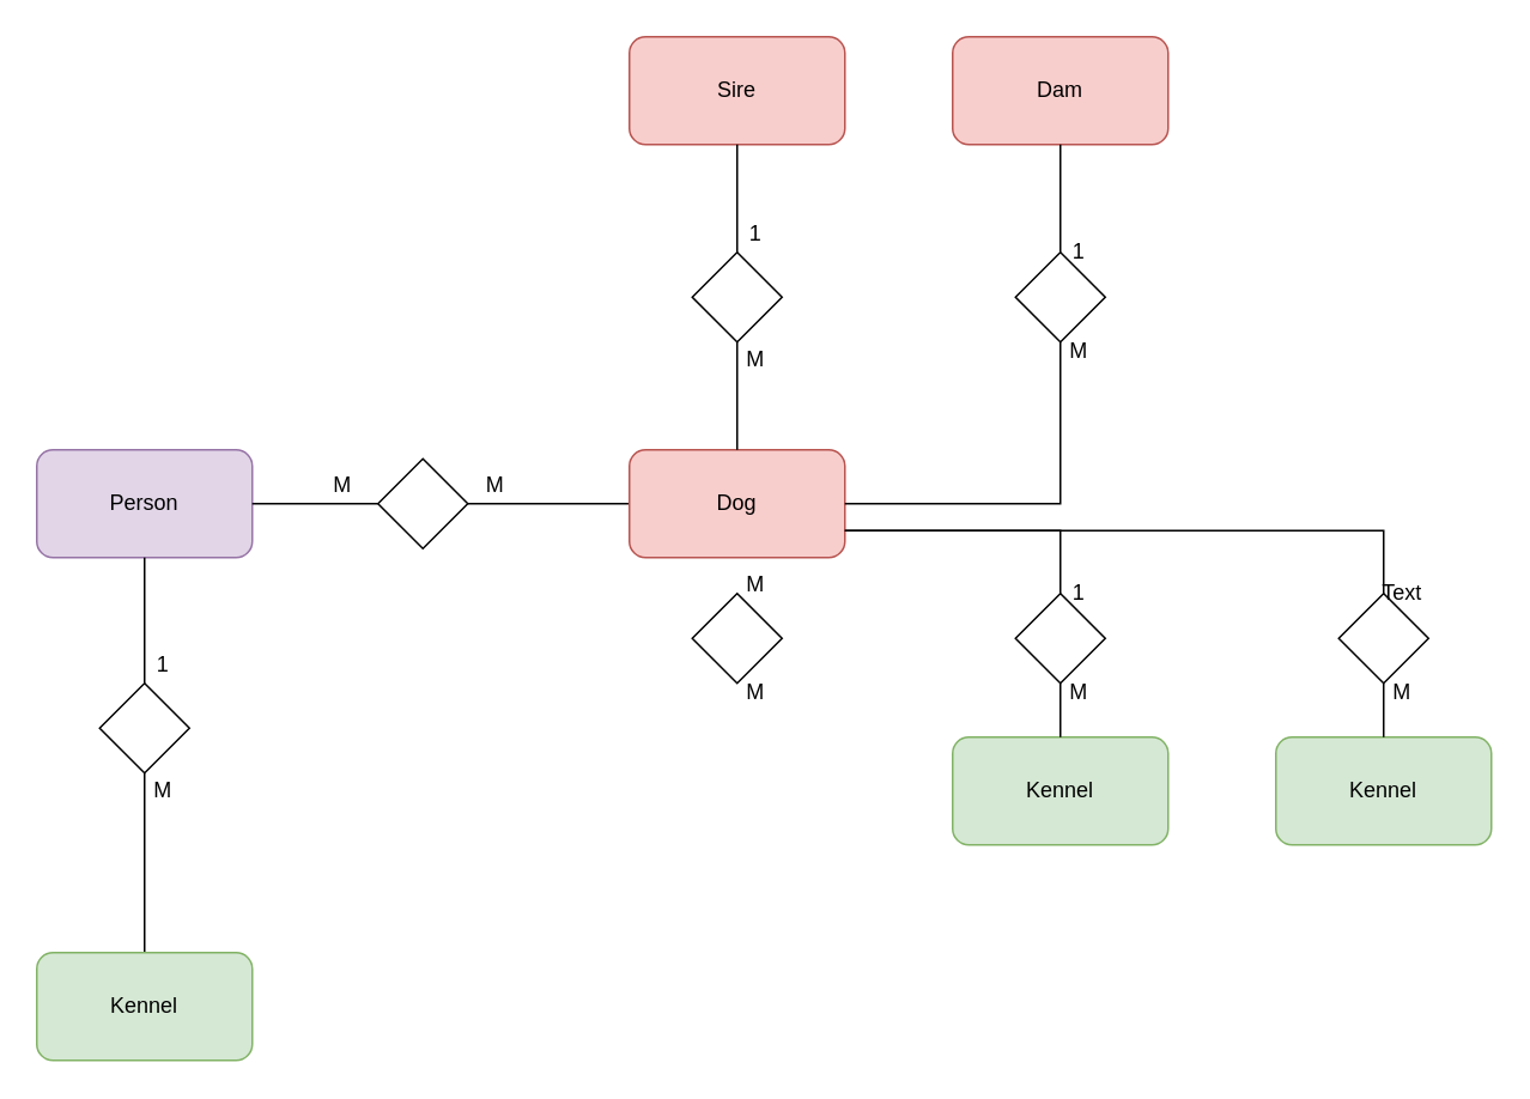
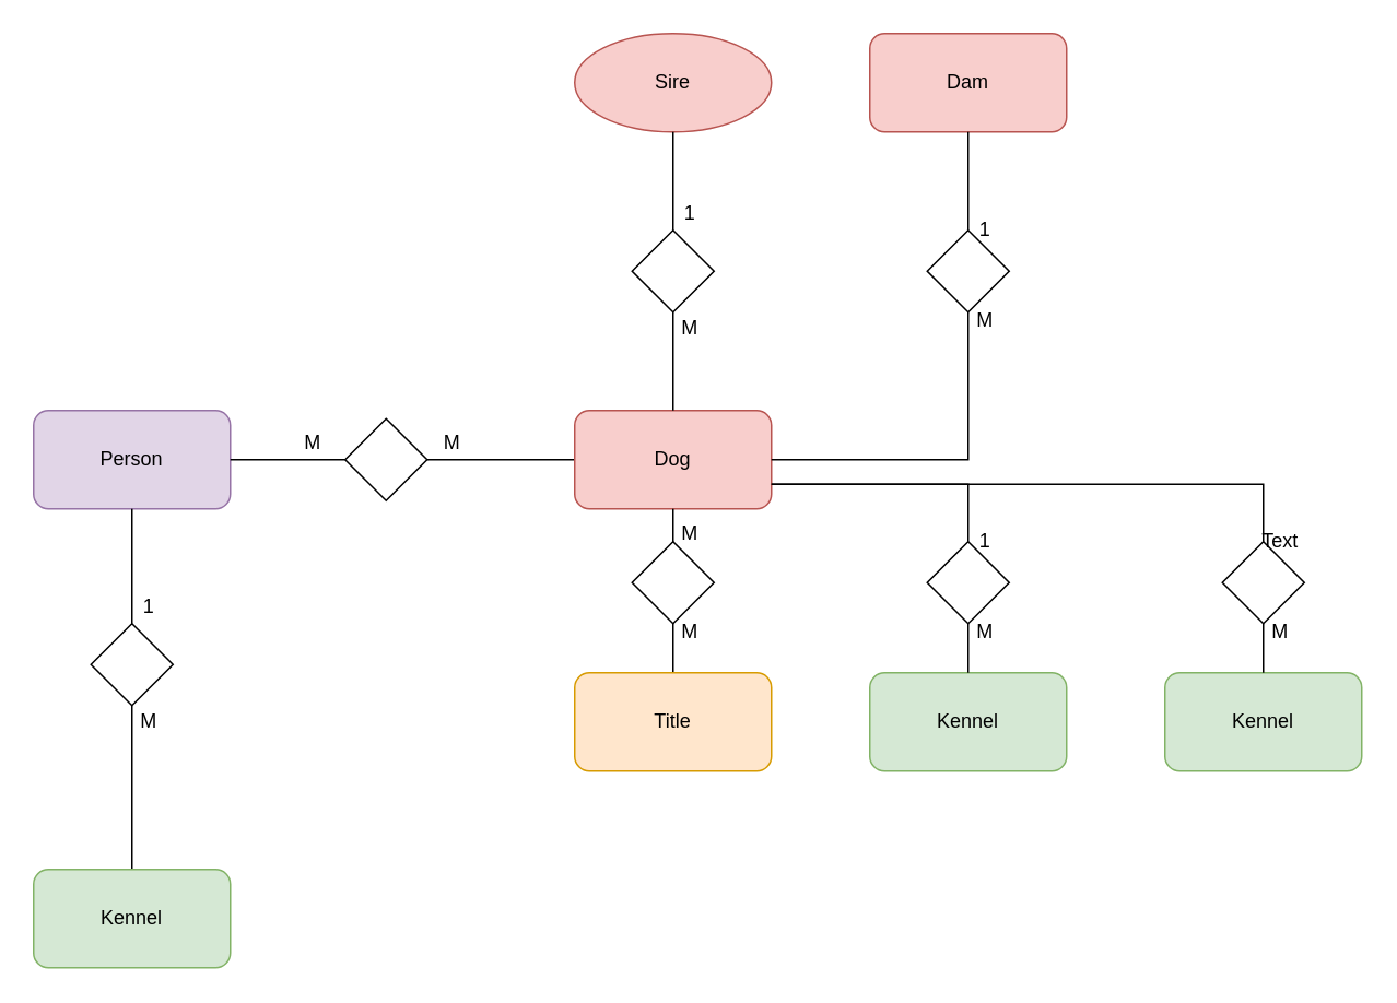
- <mxCell id="23" value="Sire" style="rounded=1;whiteSpace=wrap;html=1;fillColor=#f8cecc;strokeColor=#b85450;" vertex="1" parent="1"><mxGeometry x="350" y="20" width="120" height="60" as="geometry" /></mxCell>
+ <mxCell id="23" value="Sire" style="ellipse;whiteSpace=wrap;html=1;fillColor=#f8cecc;strokeColor=#b85450;" vertex="1" parent="1"><mxGeometry x="350" y="20" width="120" height="60" as="geometry" /></mxCell>
+ <mxCell id="15" style="edgeStyle=orthogonalEdgeStyle;rounded=0;orthogonalLoop=1;jettySize=auto;html=1;entryX=0.5;entryY=1;entryDx=0;entryDy=0;endArrow=none;endFill=0;" edge="1" parent="1" source="16" target="5"><mxGeometry relative="1" as="geometry" /></mxCell>
+ <mxCell id="16" value="Title" style="rounded=1;whiteSpace=wrap;html=1;fillColor=#ffe6cc;strokeColor=#d79b00;" vertex="1" parent="1"><mxGeometry x="350" y="410" width="120" height="60" as="geometry" /></mxCell>
